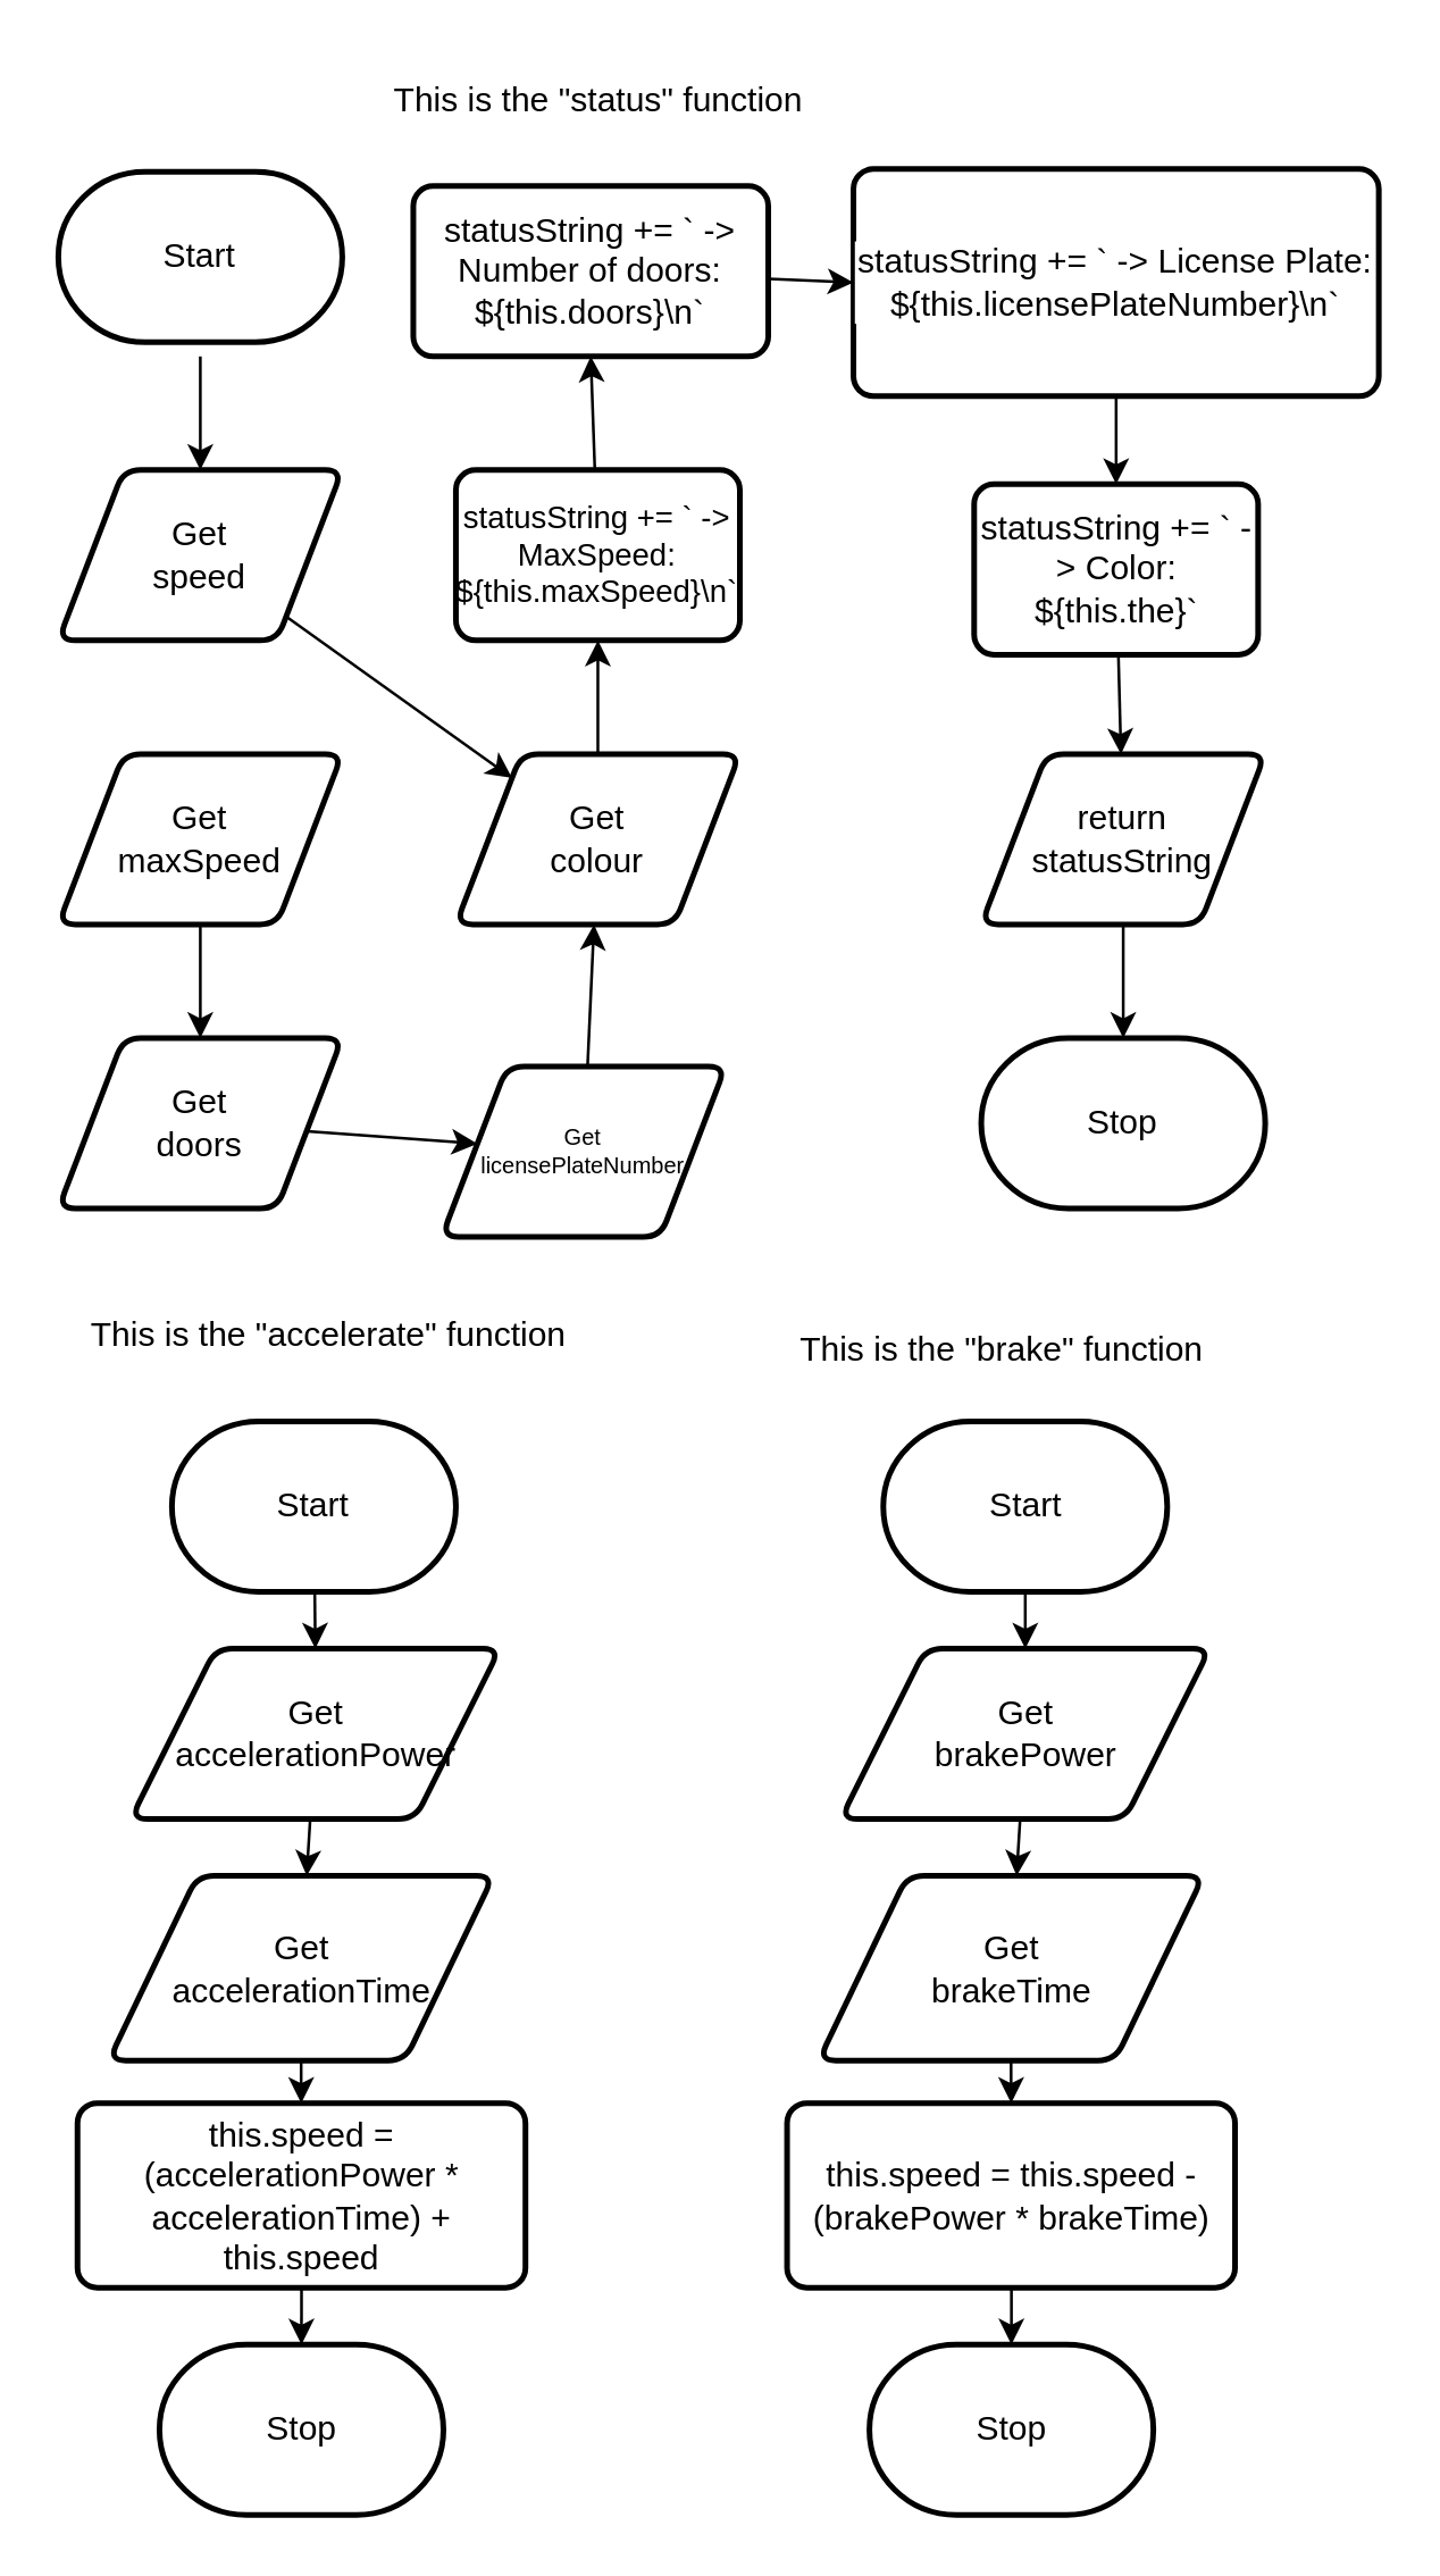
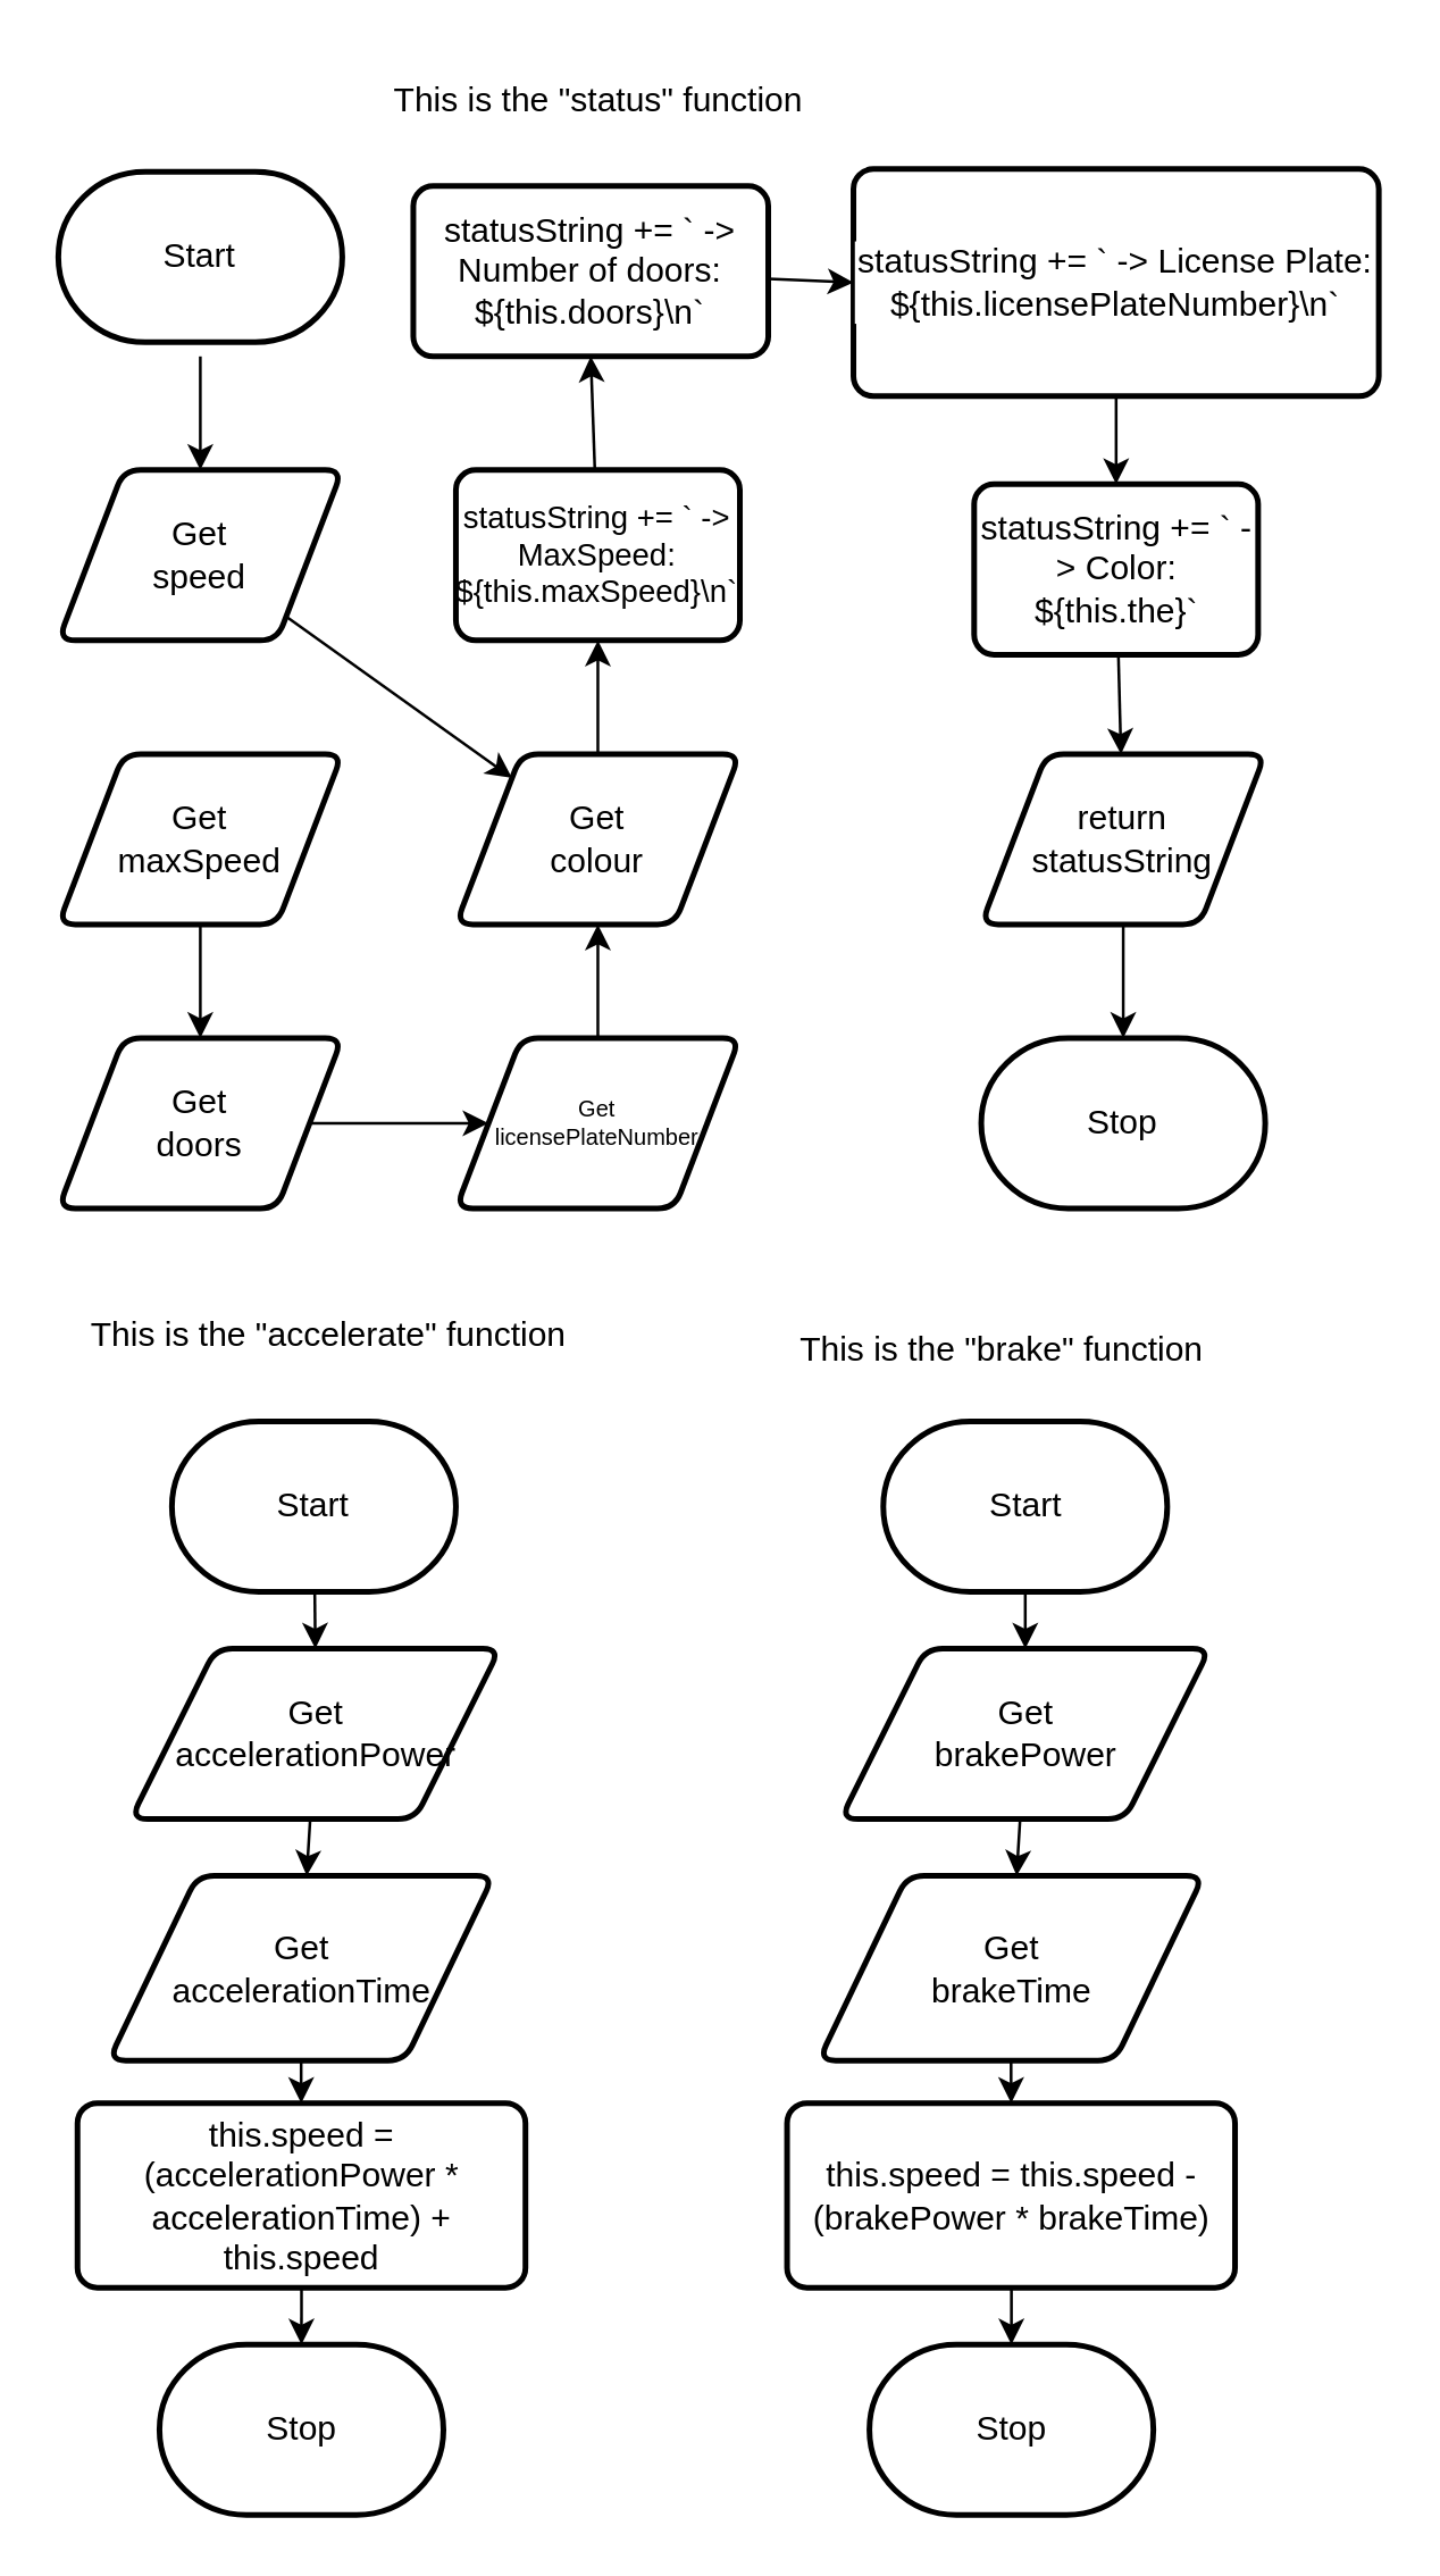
- <mxCell id="13" value="Get&lt;br style=&quot;font-size: 8px;&quot;&gt;licensePlateNumber" style="shape=parallelogram;html=1;strokeWidth=2;perimeter=parallelogramPerimeter;whiteSpace=wrap;rounded=1;arcSize=12;size=0.23;fontSize=8;" parent="1" vertex="1"><mxGeometry x="155" y="375" width="100" height="60" as="geometry" /></mxCell>
+ <mxCell id="13" value="Get&lt;br style=&quot;font-size: 8px;&quot;&gt;licensePlateNumber" style="shape=parallelogram;html=1;strokeWidth=2;perimeter=parallelogramPerimeter;whiteSpace=wrap;rounded=1;arcSize=12;size=0.23;fontSize=8;" parent="1" vertex="1"><mxGeometry x="160" y="365" width="100" height="60" as="geometry" /></mxCell>
